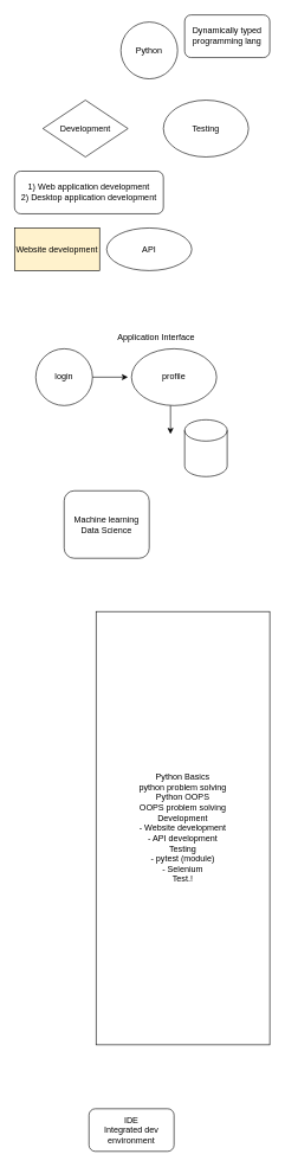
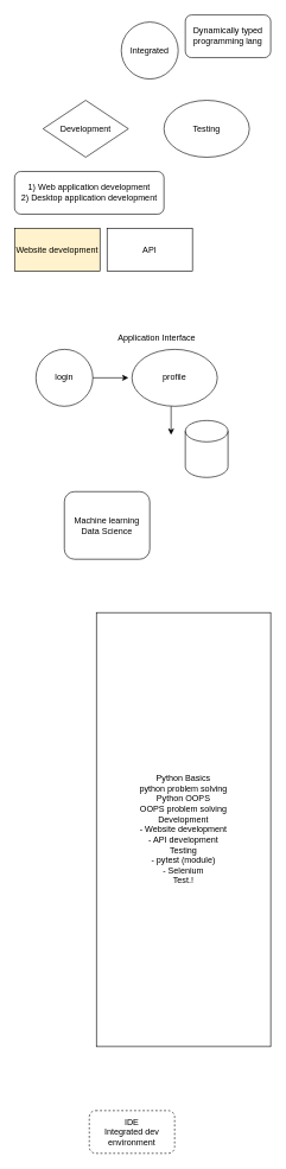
- <mxCell id="2" value="Python" style="ellipse;whiteSpace=wrap;html=1;aspect=fixed;" vertex="1" parent="1"><mxGeometry x="170" y="30" width="80" height="80" as="geometry" /></mxCell>
+ <mxCell id="2" value="Integrated" style="ellipse;whiteSpace=wrap;html=1;aspect=fixed;" vertex="1" parent="1"><mxGeometry x="170" y="30" width="80" height="80" as="geometry" /></mxCell>
- <mxCell id="8" value="API" style="ellipse;whiteSpace=wrap;html=1;" vertex="1" parent="1"><mxGeometry x="150" y="320" width="120" height="60" as="geometry" /></mxCell>
+ <mxCell id="8" value="API" style="rounded=0;whiteSpace=wrap;html=1;" vertex="1" parent="1"><mxGeometry x="150" y="320" width="120" height="60" as="geometry" /></mxCell>
- <mxCell id="17" value="IDE&lt;br&gt;Integrated dev environment" style="rounded=1;whiteSpace=wrap;html=1;" vertex="1" parent="1"><mxGeometry x="125" y="1560" width="120" height="60" as="geometry" /></mxCell>
+ <mxCell id="17" value="IDE&lt;br&gt;Integrated dev environment" style="rounded=1;whiteSpace=wrap;html=1;dashed=1;" vertex="1" parent="1"><mxGeometry x="125" y="1560" width="120" height="60" as="geometry" /></mxCell>
